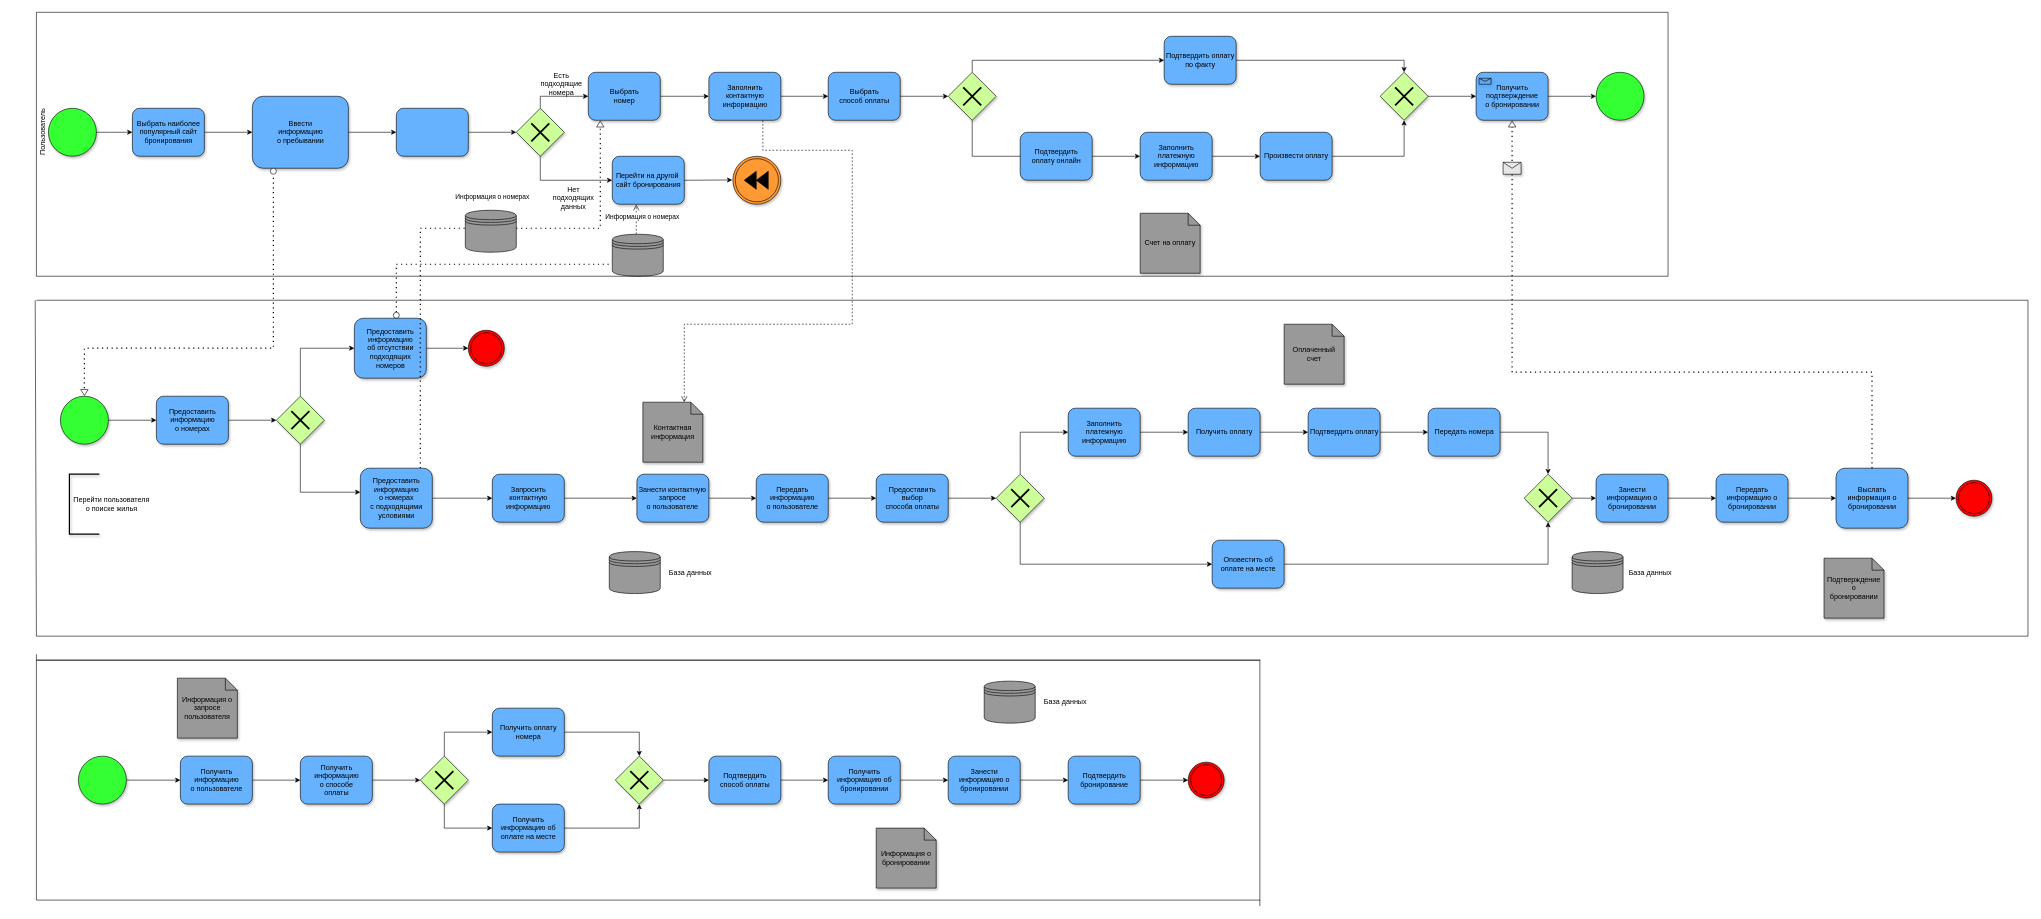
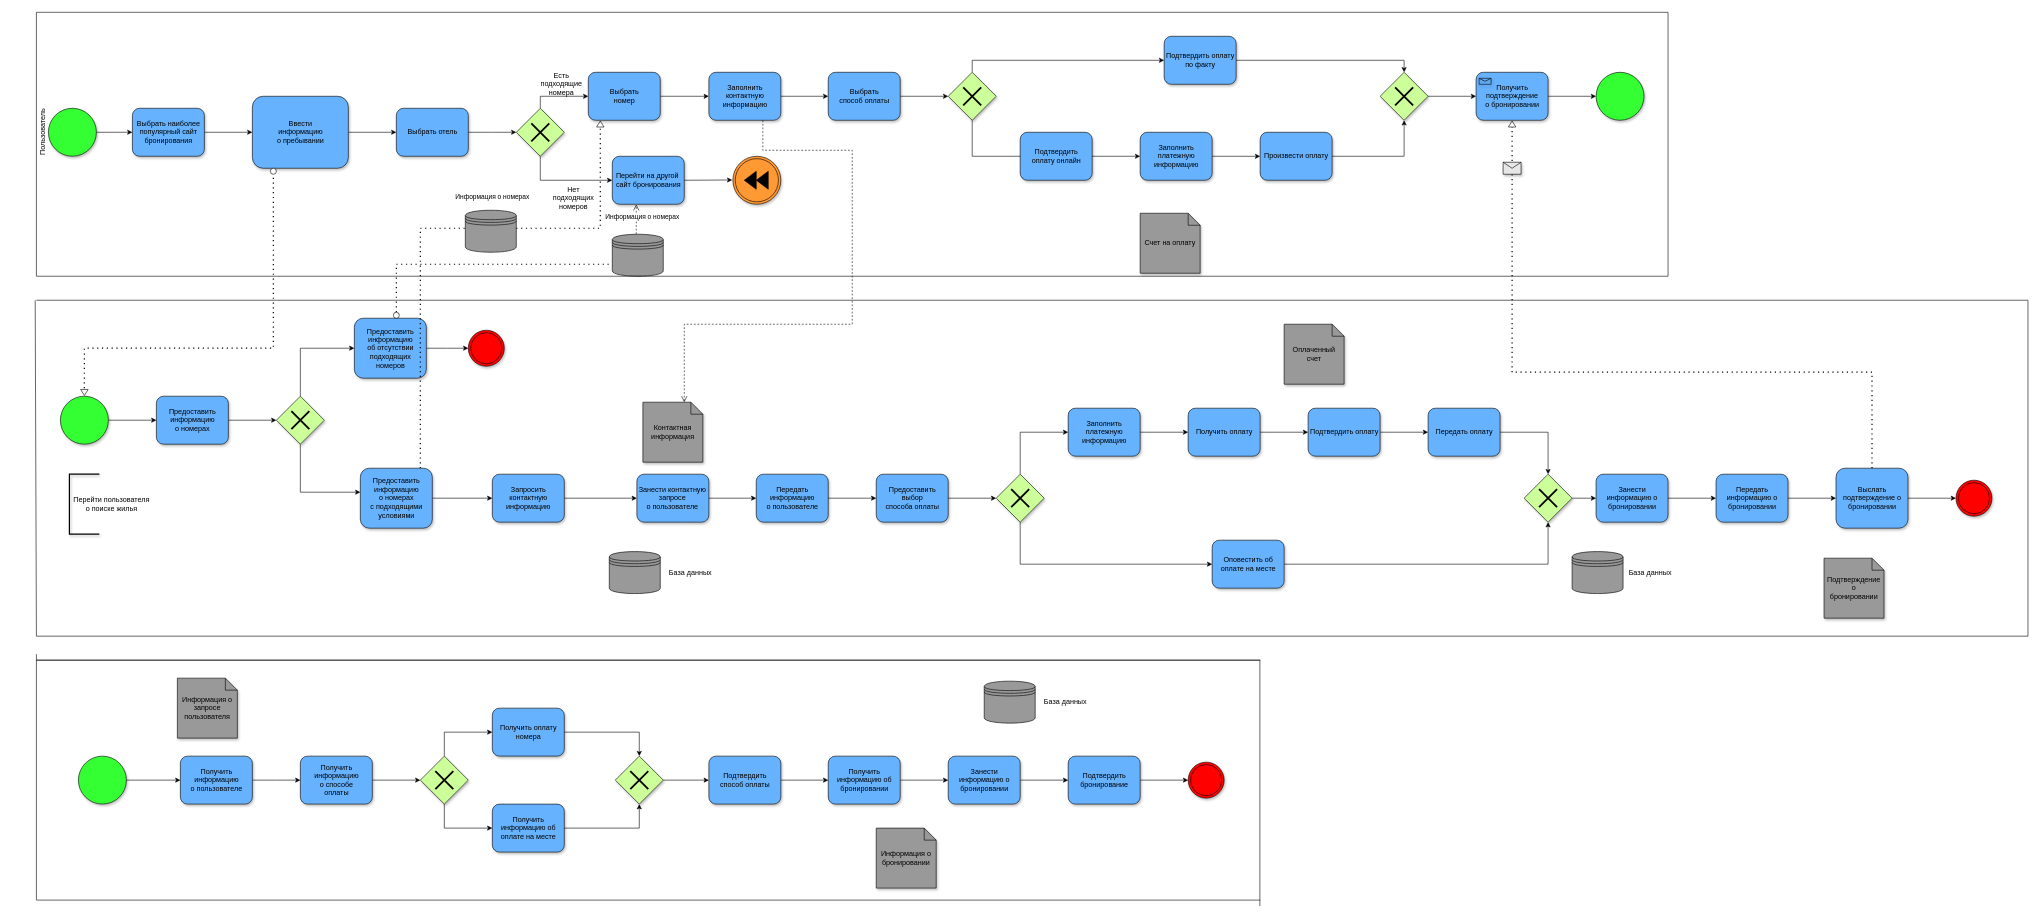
+ <mxCell id="38" value="Выбрать отель" style="text;html=1;resizable=0;autosize=1;align=center;verticalAlign=middle;points=[];fillColor=none;strokeColor=none;rounded=0;" parent="1" vertex="1"><mxGeometry x="665" y="205" width="110" height="30" as="geometry" /></mxCell>
- <mxCell id="47" value="Нет&lt;br&gt;подходящих&lt;br&gt;данных" style="text;html=1;resizable=0;autosize=1;align=center;verticalAlign=middle;points=[];fillColor=none;strokeColor=none;rounded=0;" parent="1" vertex="1"><mxGeometry x="910" y="300" width="90" height="60" as="geometry" /></mxCell>
+ <mxCell id="47" value="Нет&lt;br&gt;подходящих&lt;br&gt;номеров" style="text;html=1;resizable=0;autosize=1;align=center;verticalAlign=middle;points=[];fillColor=none;strokeColor=none;rounded=0;" parent="1" vertex="1"><mxGeometry x="910" y="300" width="90" height="60" as="geometry" /></mxCell>
- <mxCell id="173" value="Передать номера" style="text;html=1;resizable=0;autosize=1;align=center;verticalAlign=middle;points=[];fillColor=none;strokeColor=none;rounded=0;shadow=1;" vertex="1" parent="1"><mxGeometry x="2380" y="705" width="120" height="30" as="geometry" /></mxCell>
+ <mxCell id="173" value="Передать оплату" style="text;html=1;resizable=0;autosize=1;align=center;verticalAlign=middle;points=[];fillColor=none;strokeColor=none;rounded=0;shadow=1;" vertex="1" parent="1"><mxGeometry x="2380" y="705" width="120" height="30" as="geometry" /></mxCell>
- <mxCell id="178" value="Выслать&lt;br&gt;информация о&lt;br&gt;бронировании" style="text;html=1;resizable=0;autosize=1;align=center;verticalAlign=middle;points=[];fillColor=none;strokeColor=none;rounded=0;shadow=1;" vertex="1" parent="1"><mxGeometry x="3060" y="800" width="120" height="60" as="geometry" /></mxCell>
+ <mxCell id="178" value="Выслать&lt;br&gt;подтверждение о&lt;br&gt;бронировании" style="text;html=1;resizable=0;autosize=1;align=center;verticalAlign=middle;points=[];fillColor=none;strokeColor=none;rounded=0;shadow=1;" vertex="1" parent="1"><mxGeometry x="3060" y="800" width="120" height="60" as="geometry" /></mxCell>
